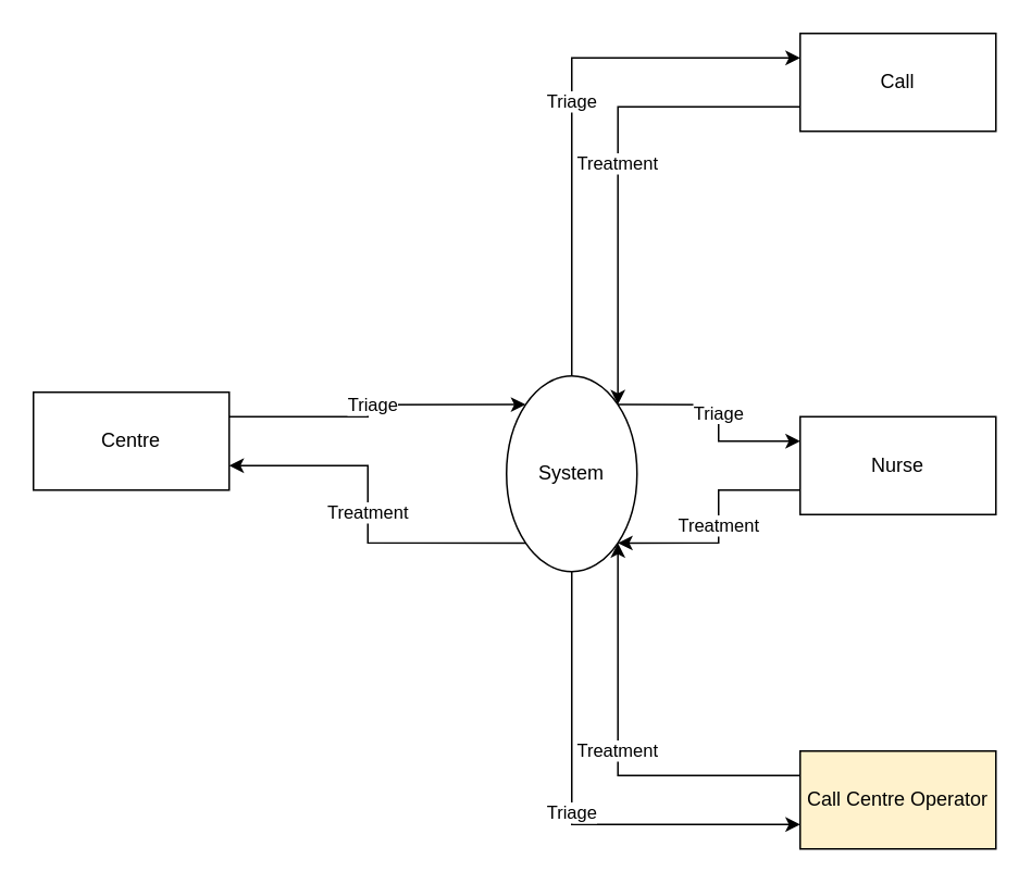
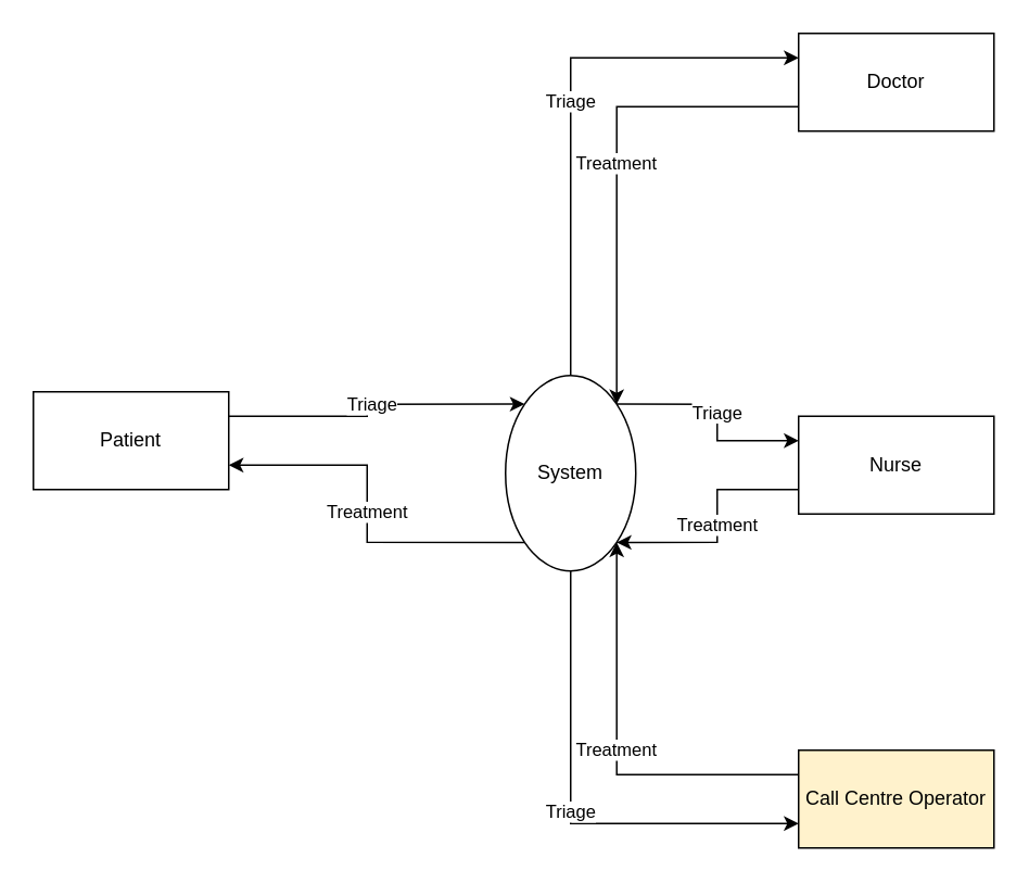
- <mxCell id="10" value="Call" style="rounded=0;whiteSpace=wrap;html=1;" parent="1" vertex="1"><mxGeometry x="490" y="20" width="120" height="60" as="geometry" /></mxCell>
+ <mxCell id="10" value="Doctor" style="rounded=0;whiteSpace=wrap;html=1;" parent="1" vertex="1"><mxGeometry x="490" y="20" width="120" height="60" as="geometry" /></mxCell>
- <mxCell id="8" value="Centre" style="rounded=0;whiteSpace=wrap;html=1;" parent="1" vertex="1"><mxGeometry x="20" y="240" width="120" height="60" as="geometry" /></mxCell>
+ <mxCell id="8" value="Patient" style="rounded=0;whiteSpace=wrap;html=1;" parent="1" vertex="1"><mxGeometry x="20" y="240" width="120" height="60" as="geometry" /></mxCell>
